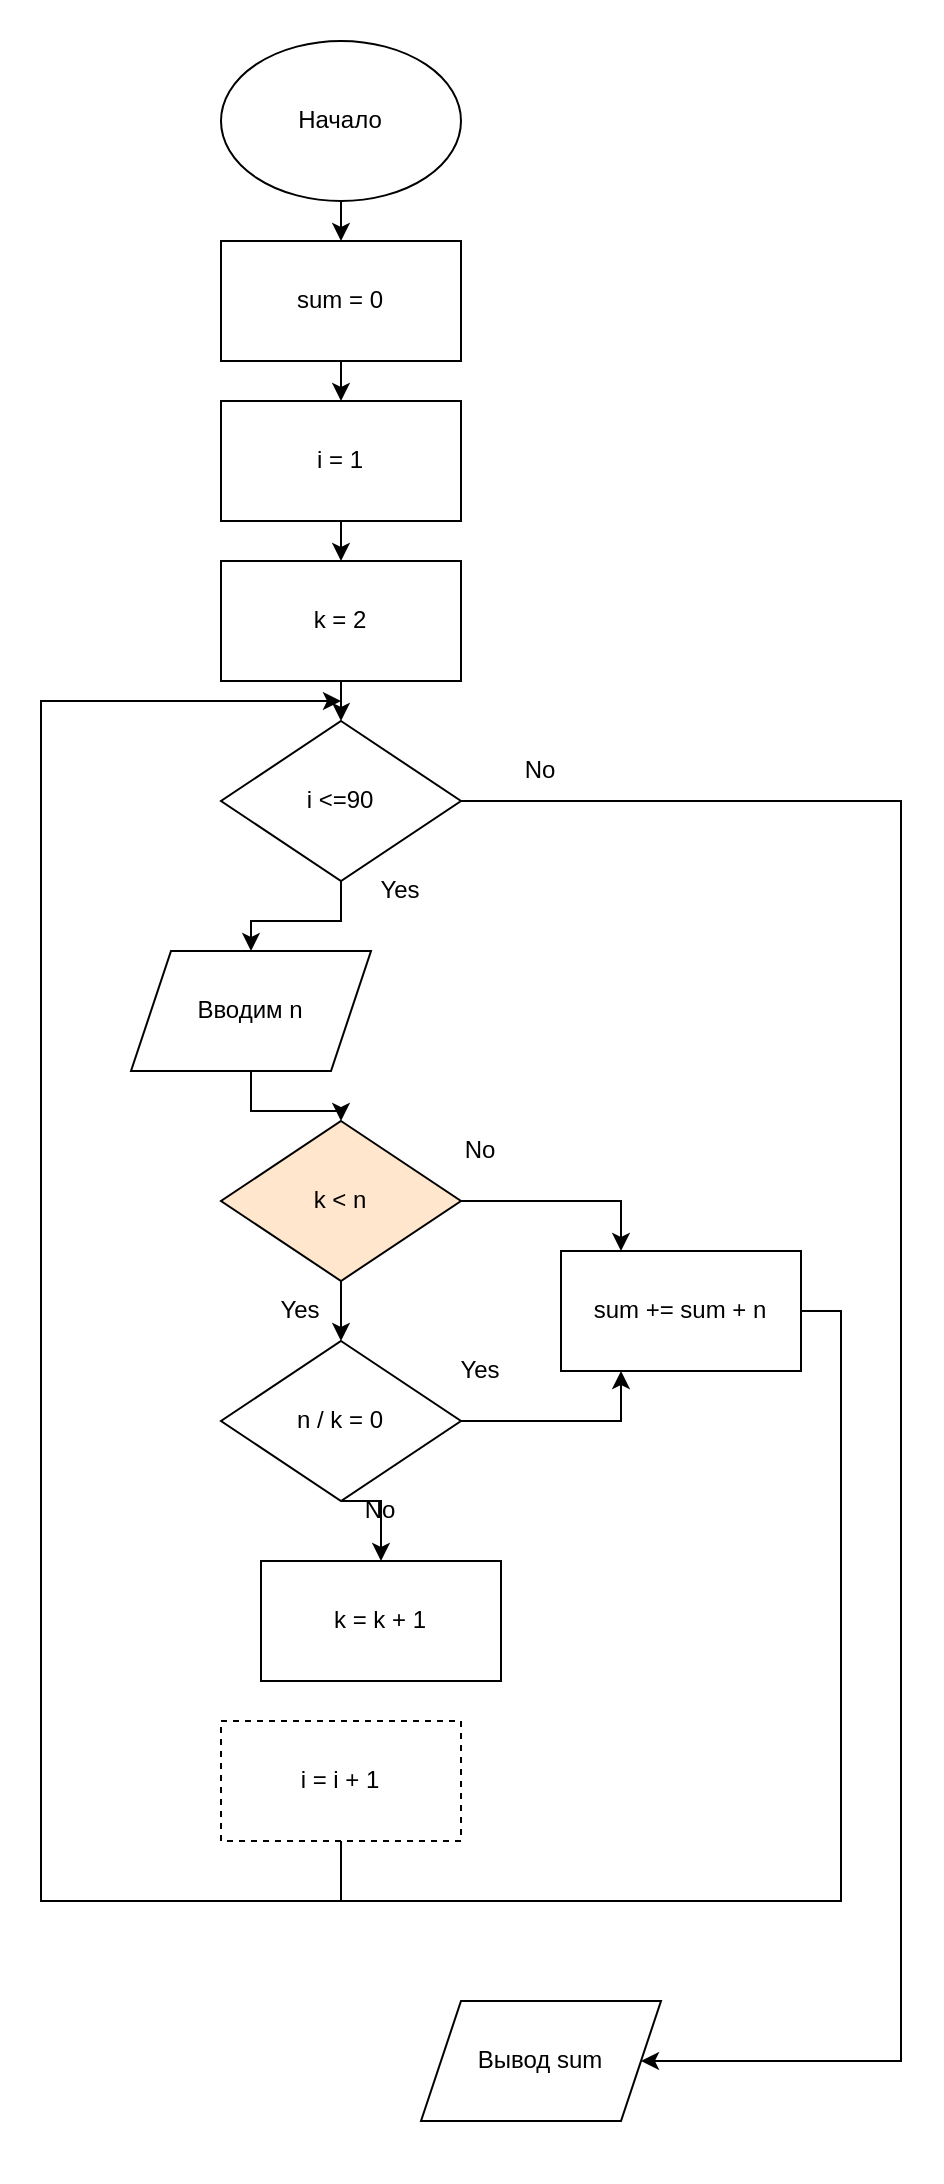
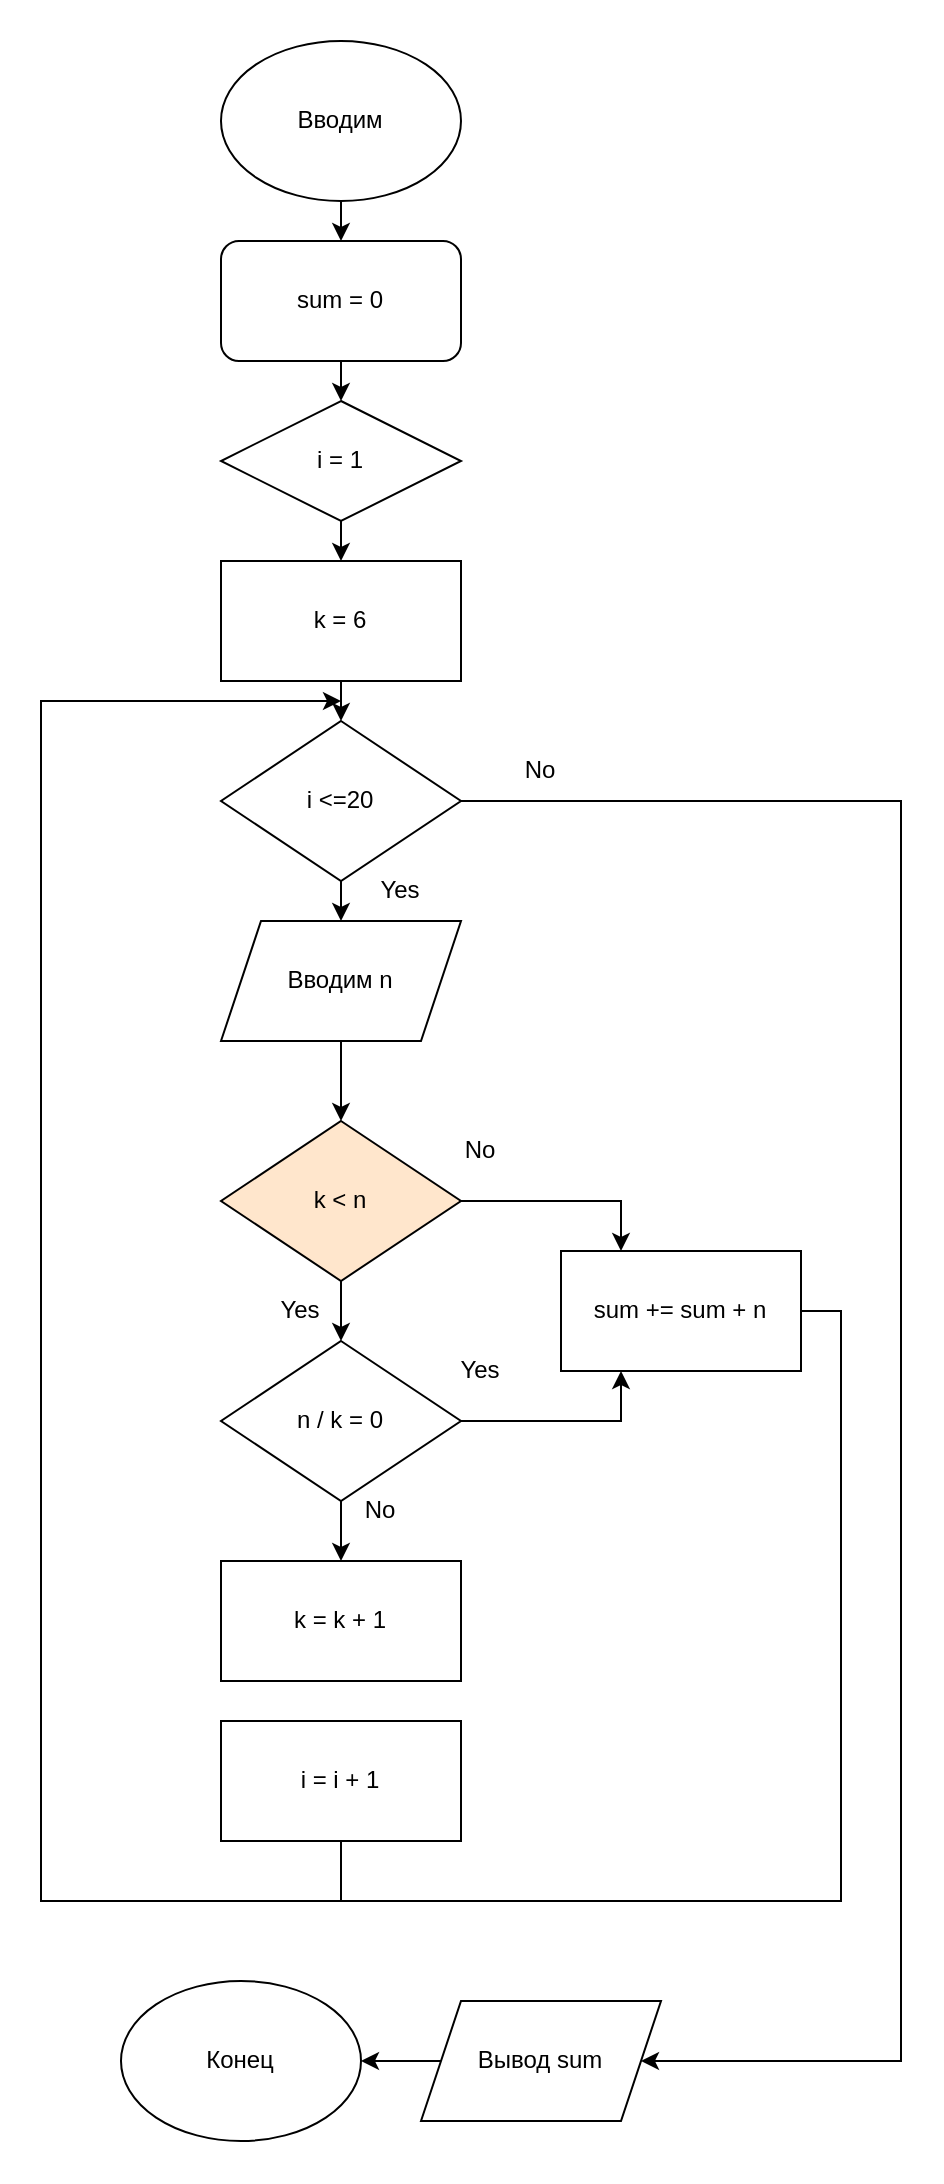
- <mxCell id="3" value="Начало" style="ellipse;whiteSpace=wrap;html=1;" vertex="1" parent="1"><mxGeometry x="110" width="120" height="80" as="geometry" y="20" /></mxCell>
+ <mxCell id="3" value="Вводим" style="ellipse;whiteSpace=wrap;html=1;" vertex="1" parent="1"><mxGeometry x="110" width="120" height="80" as="geometry" y="20" /></mxCell>
- <mxCell id="23" value="sum = 0" style="rounded=0;whiteSpace=wrap;html=1;" vertex="1" parent="1"><mxGeometry x="110" y="120" width="120" height="60" as="geometry" /></mxCell>
+ <mxCell id="23" value="sum = 0" style="whiteSpace=wrap;html=1;rounded=1;" vertex="1" parent="1"><mxGeometry x="110" y="120" width="120" height="60" as="geometry" /></mxCell>
- <mxCell id="21" value="i = 1" style="rounded=0;whiteSpace=wrap;html=1;" vertex="1" parent="1"><mxGeometry x="110" y="200" width="120" height="60" as="geometry" /></mxCell>
+ <mxCell id="21" value="i = 1" style="rhombus;whiteSpace=wrap;html=1;" vertex="1" parent="1"><mxGeometry x="110" y="200" width="120" height="60" as="geometry" /></mxCell>
- <mxCell id="5" value="k = 2" style="rounded=0;whiteSpace=wrap;html=1;" vertex="1" parent="1"><mxGeometry x="110" y="280" width="120" height="60" as="geometry" /></mxCell>
+ <mxCell id="5" value="k = 6" style="rounded=0;whiteSpace=wrap;html=1;" vertex="1" parent="1"><mxGeometry x="110" y="280" width="120" height="60" as="geometry" /></mxCell>
- <mxCell id="29" value="i &amp;lt;=90" style="rhombus;whiteSpace=wrap;html=1;" vertex="1" parent="1"><mxGeometry x="110" y="360" width="120" height="80" as="geometry" /></mxCell>
+ <mxCell id="29" value="i &amp;lt;=20" style="rhombus;whiteSpace=wrap;html=1;" vertex="1" parent="1"><mxGeometry x="110" y="360" width="120" height="80" as="geometry" /></mxCell>
- <mxCell id="10" value="Вводим n" style="shape=parallelogram;perimeter=parallelogramPerimeter;whiteSpace=wrap;html=1;fixedSize=1;" vertex="1" parent="1"><mxGeometry x="65" y="475" width="120" height="60" as="geometry" /></mxCell>
+ <mxCell id="10" value="Вводим n" style="shape=parallelogram;perimeter=parallelogramPerimeter;whiteSpace=wrap;html=1;fixedSize=1;" vertex="1" parent="1"><mxGeometry x="110" y="460" width="120" height="60" as="geometry" /></mxCell>
- <mxCell id="14" value="k = k + 1" style="rounded=0;whiteSpace=wrap;html=1;" vertex="1" parent="1"><mxGeometry x="130" y="780" width="120" height="60" as="geometry" /></mxCell>
+ <mxCell id="14" value="k = k + 1" style="rounded=0;whiteSpace=wrap;html=1;" vertex="1" parent="1"><mxGeometry x="110" y="780" width="120" height="60" as="geometry" /></mxCell>
- <mxCell id="26" value="i = i + 1" style="rounded=0;whiteSpace=wrap;html=1;dashed=1;" vertex="1" parent="1"><mxGeometry x="110" y="860" width="120" height="60" as="geometry" /></mxCell>
+ <mxCell id="26" value="i = i + 1" style="rounded=0;whiteSpace=wrap;html=1;" vertex="1" parent="1"><mxGeometry x="110" y="860" width="120" height="60" as="geometry" /></mxCell>
+ <mxCell id="19" value="Конец" style="ellipse;whiteSpace=wrap;html=1;" vertex="1" parent="1"><mxGeometry x="60" y="990" width="120" height="80" as="geometry" /></mxCell>
+ <mxCell id="30" style="edgeStyle=orthogonalEdgeStyle;rounded=0;orthogonalLoop=1;jettySize=auto;html=1;exitX=0;exitY=0.5;exitDx=0;exitDy=0;entryX=1;entryY=0.5;entryDx=0;entryDy=0;" edge="1" parent="1" source="31" target="19"><mxGeometry relative="1" as="geometry" /></mxCell>
